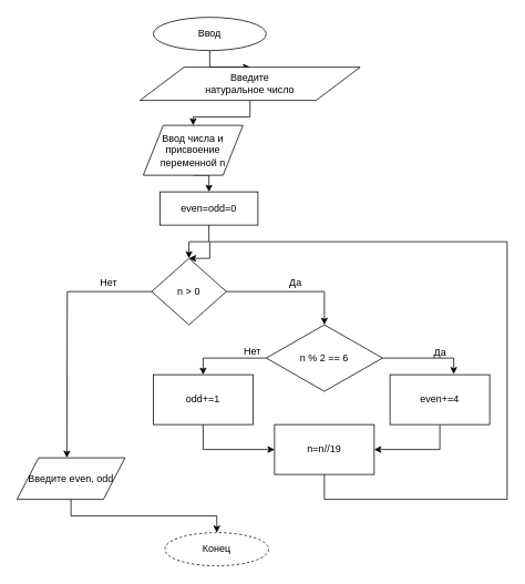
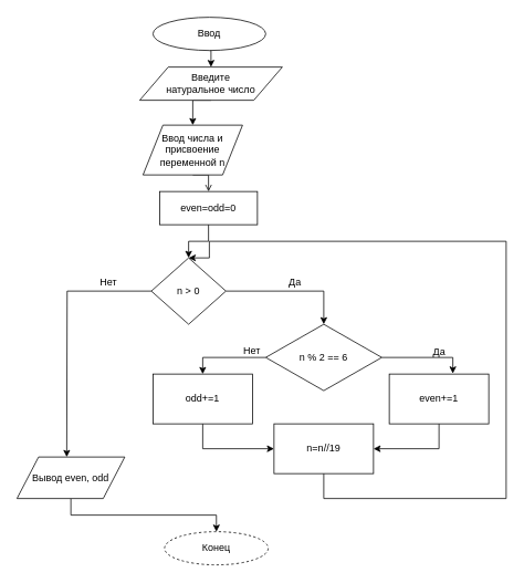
- <mxCell id="5" value="Введите &lt;br&gt;натуральное число" style="shape=parallelogram;perimeter=parallelogramPerimeter;whiteSpace=wrap;html=1;" vertex="1" parent="1"><mxGeometry x="168" y="80" width="265" height="40" as="geometry" /></mxCell>
+ <mxCell id="5" value="Введите &lt;br&gt;натуральное число" style="shape=parallelogram;perimeter=parallelogramPerimeter;whiteSpace=wrap;html=1;" vertex="1" parent="1"><mxGeometry x="168" y="80" width="172" height="40" as="geometry" /></mxCell>
- <mxCell id="6" style="edgeStyle=orthogonalEdgeStyle;rounded=0;orthogonalLoop=1;jettySize=auto;html=1;exitX=0.5;exitY=1;exitDx=0;exitDy=0;entryX=0.5;entryY=0;entryDx=0;entryDy=0;" edge="1" parent="1" source="7" target="9"><mxGeometry relative="1" as="geometry" /></mxCell>
+ <mxCell id="6" style="edgeStyle=orthogonalEdgeStyle;rounded=0;orthogonalLoop=1;jettySize=auto;html=1;exitX=0.5;exitY=1;exitDx=0;exitDy=0;entryX=0.5;entryY=0;entryDx=0;entryDy=0;endArrow=open;" edge="1" parent="1" source="7" target="9"><mxGeometry relative="1" as="geometry" /></mxCell>
- <mxCell id="18" value="even+=4" style="rounded=0;whiteSpace=wrap;html=1;" vertex="1" parent="1"><mxGeometry x="469" y="450" width="120" height="60" as="geometry" /></mxCell>
+ <mxCell id="18" value="even+=1" style="rounded=0;whiteSpace=wrap;html=1;" vertex="1" parent="1"><mxGeometry x="469" y="450" width="120" height="60" as="geometry" /></mxCell>
- <mxCell id="27" value="Введите even, odd" style="shape=parallelogram;perimeter=parallelogramPerimeter;whiteSpace=wrap;html=1;" vertex="1" parent="1"><mxGeometry x="20" y="550" width="130" height="50" as="geometry" /></mxCell>
+ <mxCell id="27" value="Вывод even, odd" style="shape=parallelogram;perimeter=parallelogramPerimeter;whiteSpace=wrap;html=1;" vertex="1" parent="1"><mxGeometry x="20" y="550" width="130" height="50" as="geometry" /></mxCell>
